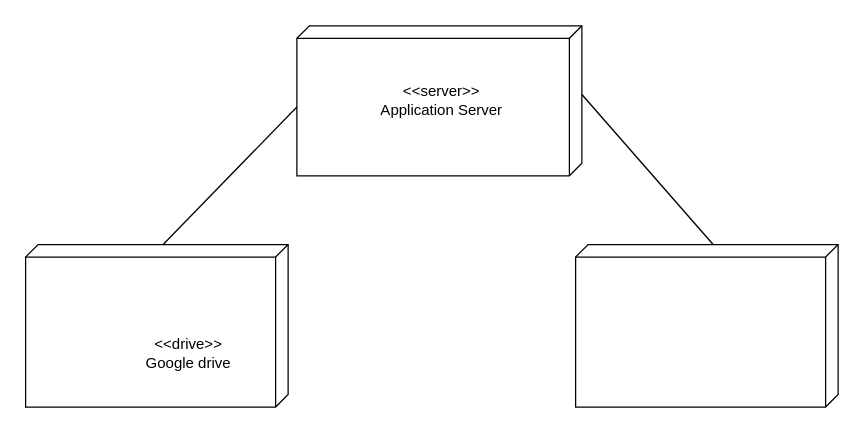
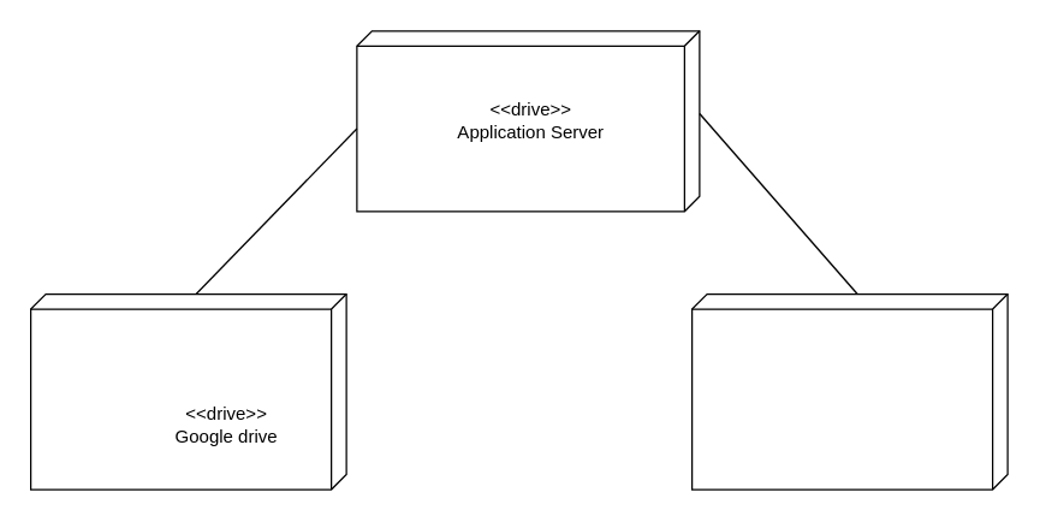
- <mxCell id="3" value="&amp;lt;&amp;lt;server&amp;gt;&amp;gt;&lt;br&gt;Application Server" style="text;html=1;strokeColor=none;fillColor=none;align=center;verticalAlign=middle;whiteSpace=wrap;rounded=0;" vertex="1" parent="1"><mxGeometry x="293" y="65" width="120" height="30" as="geometry" /></mxCell>
+ <mxCell id="3" value="&amp;lt;&amp;lt;drive&amp;gt;&amp;gt;&lt;br&gt;Application Server" style="text;html=1;strokeColor=none;fillColor=none;align=center;verticalAlign=middle;whiteSpace=wrap;rounded=0;" vertex="1" parent="1"><mxGeometry x="293" y="65" width="120" height="30" as="geometry" /></mxCell>
